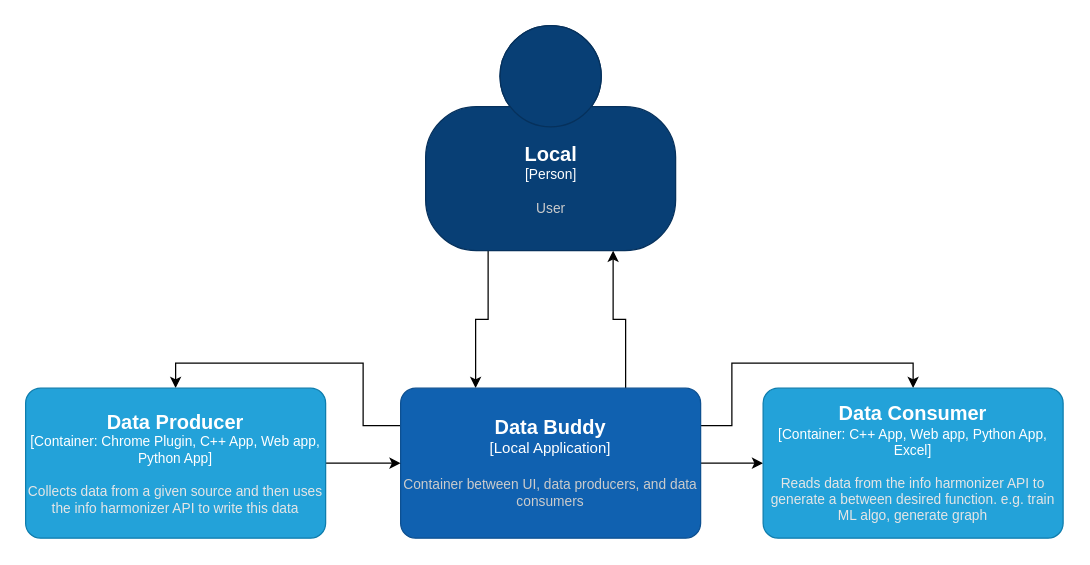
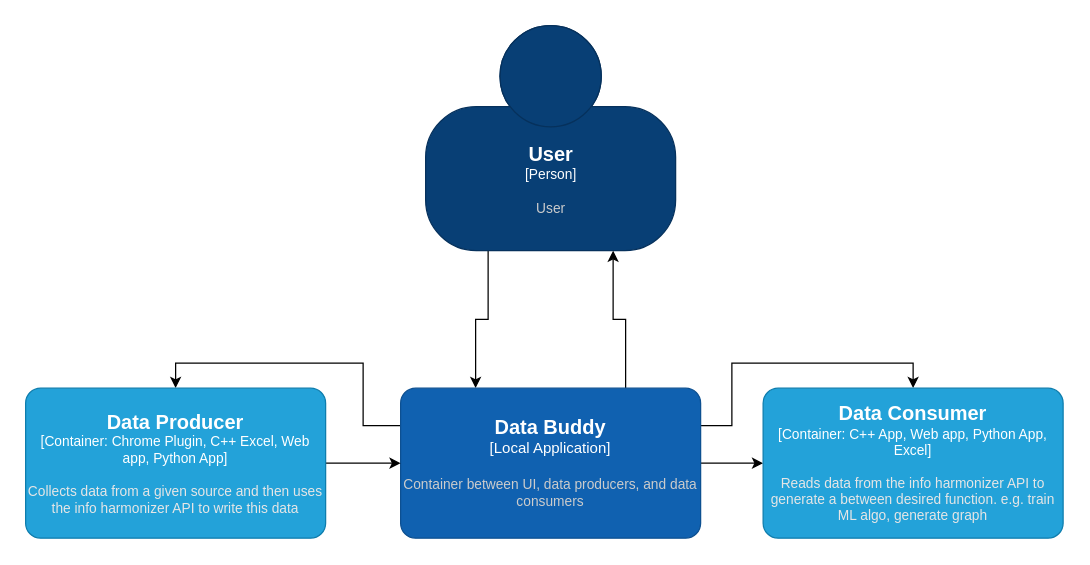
- <mxCell id="3" value="&lt;font style=&quot;font-size: 16px&quot;&gt;&lt;b&gt;Local&lt;/b&gt;&lt;/font&gt;&lt;div&gt;[Person]&lt;/div&gt;&lt;br&gt;&lt;div&gt;&lt;font style=&quot;font-size: 11px&quot;&gt;&lt;font color=&quot;#cccccc&quot;&gt;User&lt;/font&gt;&lt;/div&gt;" style="html=1;fontSize=11;dashed=0;whitespace=wrap;fillColor=#083F75;strokeColor=#06315C;fontColor=#ffffff;shape=mxgraph.c4.person2;align=center;metaEdit=1;points=[[0.5,0,0],[1,0.5,0],[1,0.75,0],[0.75,1,0],[0.5,1,0],[0.25,1,0],[0,0.75,0],[0,0.5,0]];resizable=0;" parent="1" vertex="1"><mxGeometry x="340" y="20" width="200" height="180" as="geometry" /></mxCell>
+ <mxCell id="3" value="&lt;font style=&quot;font-size: 16px&quot;&gt;&lt;b&gt;User&lt;/b&gt;&lt;/font&gt;&lt;div&gt;[Person]&lt;/div&gt;&lt;br&gt;&lt;div&gt;&lt;font style=&quot;font-size: 11px&quot;&gt;&lt;font color=&quot;#cccccc&quot;&gt;User&lt;/font&gt;&lt;/div&gt;" style="html=1;fontSize=11;dashed=0;whitespace=wrap;fillColor=#083F75;strokeColor=#06315C;fontColor=#ffffff;shape=mxgraph.c4.person2;align=center;metaEdit=1;points=[[0.5,0,0],[1,0.5,0],[1,0.75,0],[0.75,1,0],[0.5,1,0],[0.25,1,0],[0,0.75,0],[0,0.5,0]];resizable=0;" parent="1" vertex="1"><mxGeometry x="340" y="20" width="200" height="180" as="geometry" /></mxCell>
- <mxCell id="10" value="&lt;font style=&quot;font-size: 16px&quot;&gt;&lt;b&gt;Data Producer&lt;/b&gt;&lt;/font&gt;&lt;div&gt;[Container: Chrome Plugin, C++ App, Web app, Python App]&lt;/div&gt;&lt;br&gt;&lt;div&gt;&lt;font style=&quot;font-size: 11px&quot;&gt;&lt;font color=&quot;#E6E6E6&quot;&gt;Collects data from a given source and then uses the info harmonizer API to write this data&lt;/font&gt;&lt;/div&gt;" style="rounded=1;whiteSpace=wrap;html=1;fontSize=11;labelBackgroundColor=none;fillColor=#23A2D9;fontColor=#ffffff;align=center;arcSize=10;strokeColor=#0E7DAD;metaEdit=1;resizable=0;points=[[0.25,0,0],[0.5,0,0],[0.75,0,0],[1,0.25,0],[1,0.5,0],[1,0.75,0],[0.75,1,0],[0.5,1,0],[0.25,1,0],[0,0.75,0],[0,0.5,0],[0,0.25,0]];" parent="1" vertex="1"><mxGeometry x="20" y="310" width="240" height="120" as="geometry" /></mxCell>
+ <mxCell id="10" value="&lt;font style=&quot;font-size: 16px&quot;&gt;&lt;b&gt;Data Producer&lt;/b&gt;&lt;/font&gt;&lt;div&gt;[Container: Chrome Plugin, C++ Excel, Web app, Python App]&lt;/div&gt;&lt;br&gt;&lt;div&gt;&lt;font style=&quot;font-size: 11px&quot;&gt;&lt;font color=&quot;#E6E6E6&quot;&gt;Collects data from a given source and then uses the info harmonizer API to write this data&lt;/font&gt;&lt;/div&gt;" style="rounded=1;whiteSpace=wrap;html=1;fontSize=11;labelBackgroundColor=none;fillColor=#23A2D9;fontColor=#ffffff;align=center;arcSize=10;strokeColor=#0E7DAD;metaEdit=1;resizable=0;points=[[0.25,0,0],[0.5,0,0],[0.75,0,0],[1,0.25,0],[1,0.5,0],[1,0.75,0],[0.75,1,0],[0.5,1,0],[0.25,1,0],[0,0.75,0],[0,0.5,0],[0,0.25,0]];" parent="1" vertex="1"><mxGeometry x="20" y="310" width="240" height="120" as="geometry" /></mxCell>
